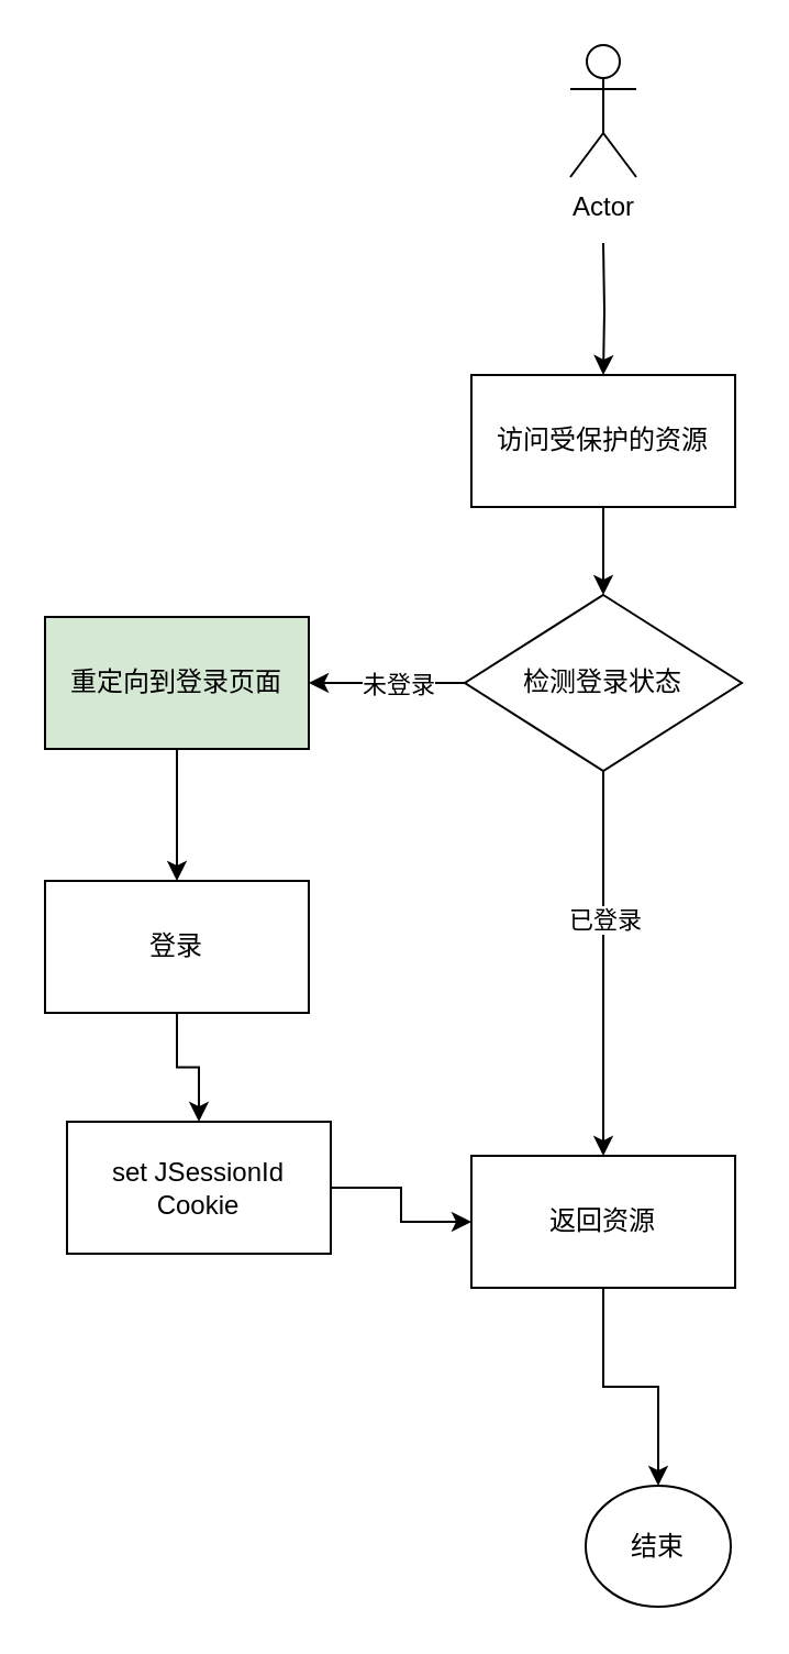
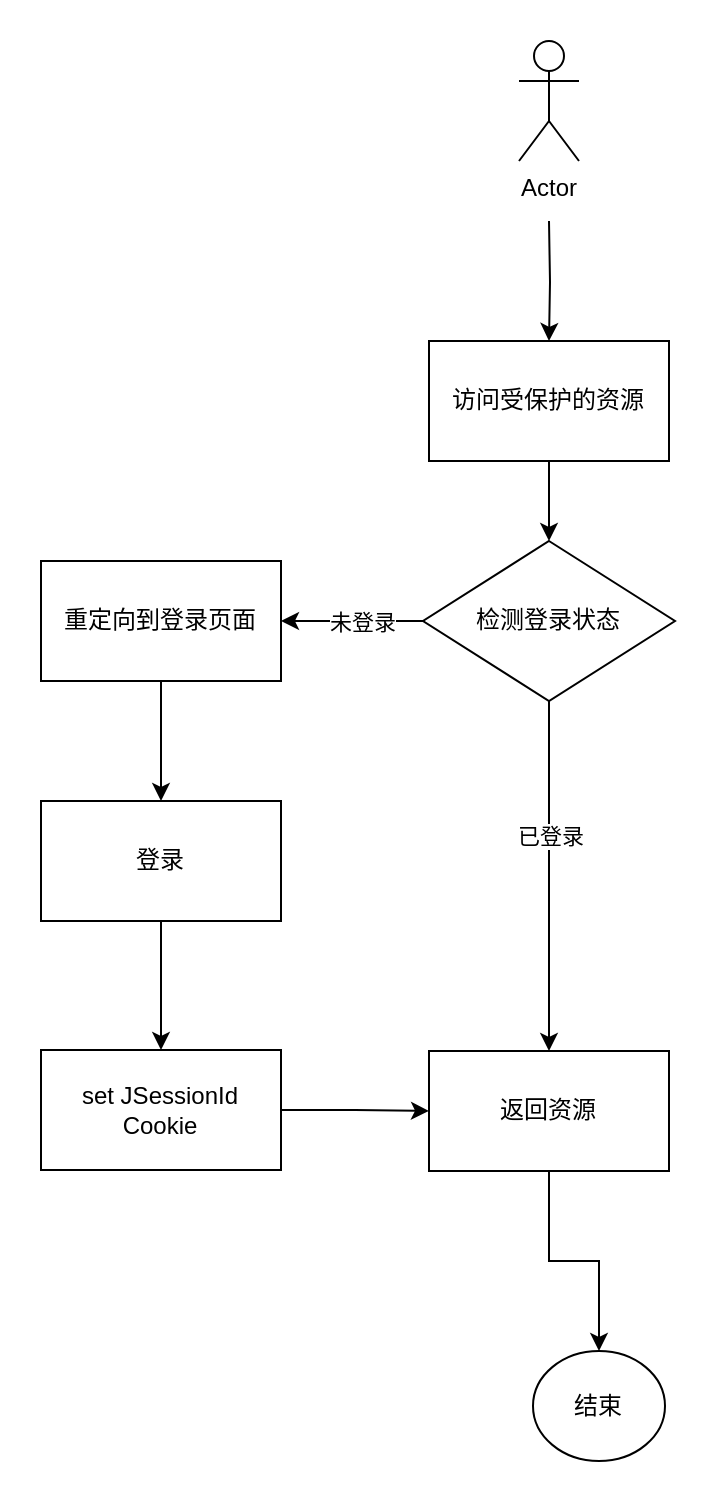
- <mxCell id="14" value="重定向到登录页面" style="rounded=0;whiteSpace=wrap;html=1;fillColor=#d5e8d4;" parent="1" vertex="1"><mxGeometry x="20" y="280" width="120" height="60" as="geometry" /></mxCell>
+ <mxCell id="14" value="重定向到登录页面" style="rounded=0;whiteSpace=wrap;html=1;" parent="1" vertex="1"><mxGeometry x="20" y="280" width="120" height="60" as="geometry" /></mxCell>
- <mxCell id="19" value="set JSessionId Cookie" style="rounded=0;whiteSpace=wrap;html=1;" parent="1" vertex="1"><mxGeometry x="30" y="509.5" width="120" height="60" as="geometry" /></mxCell>
+ <mxCell id="19" value="set JSessionId Cookie" style="rounded=0;whiteSpace=wrap;html=1;" parent="1" vertex="1"><mxGeometry x="20" y="524.5" width="120" height="60" as="geometry" /></mxCell>
